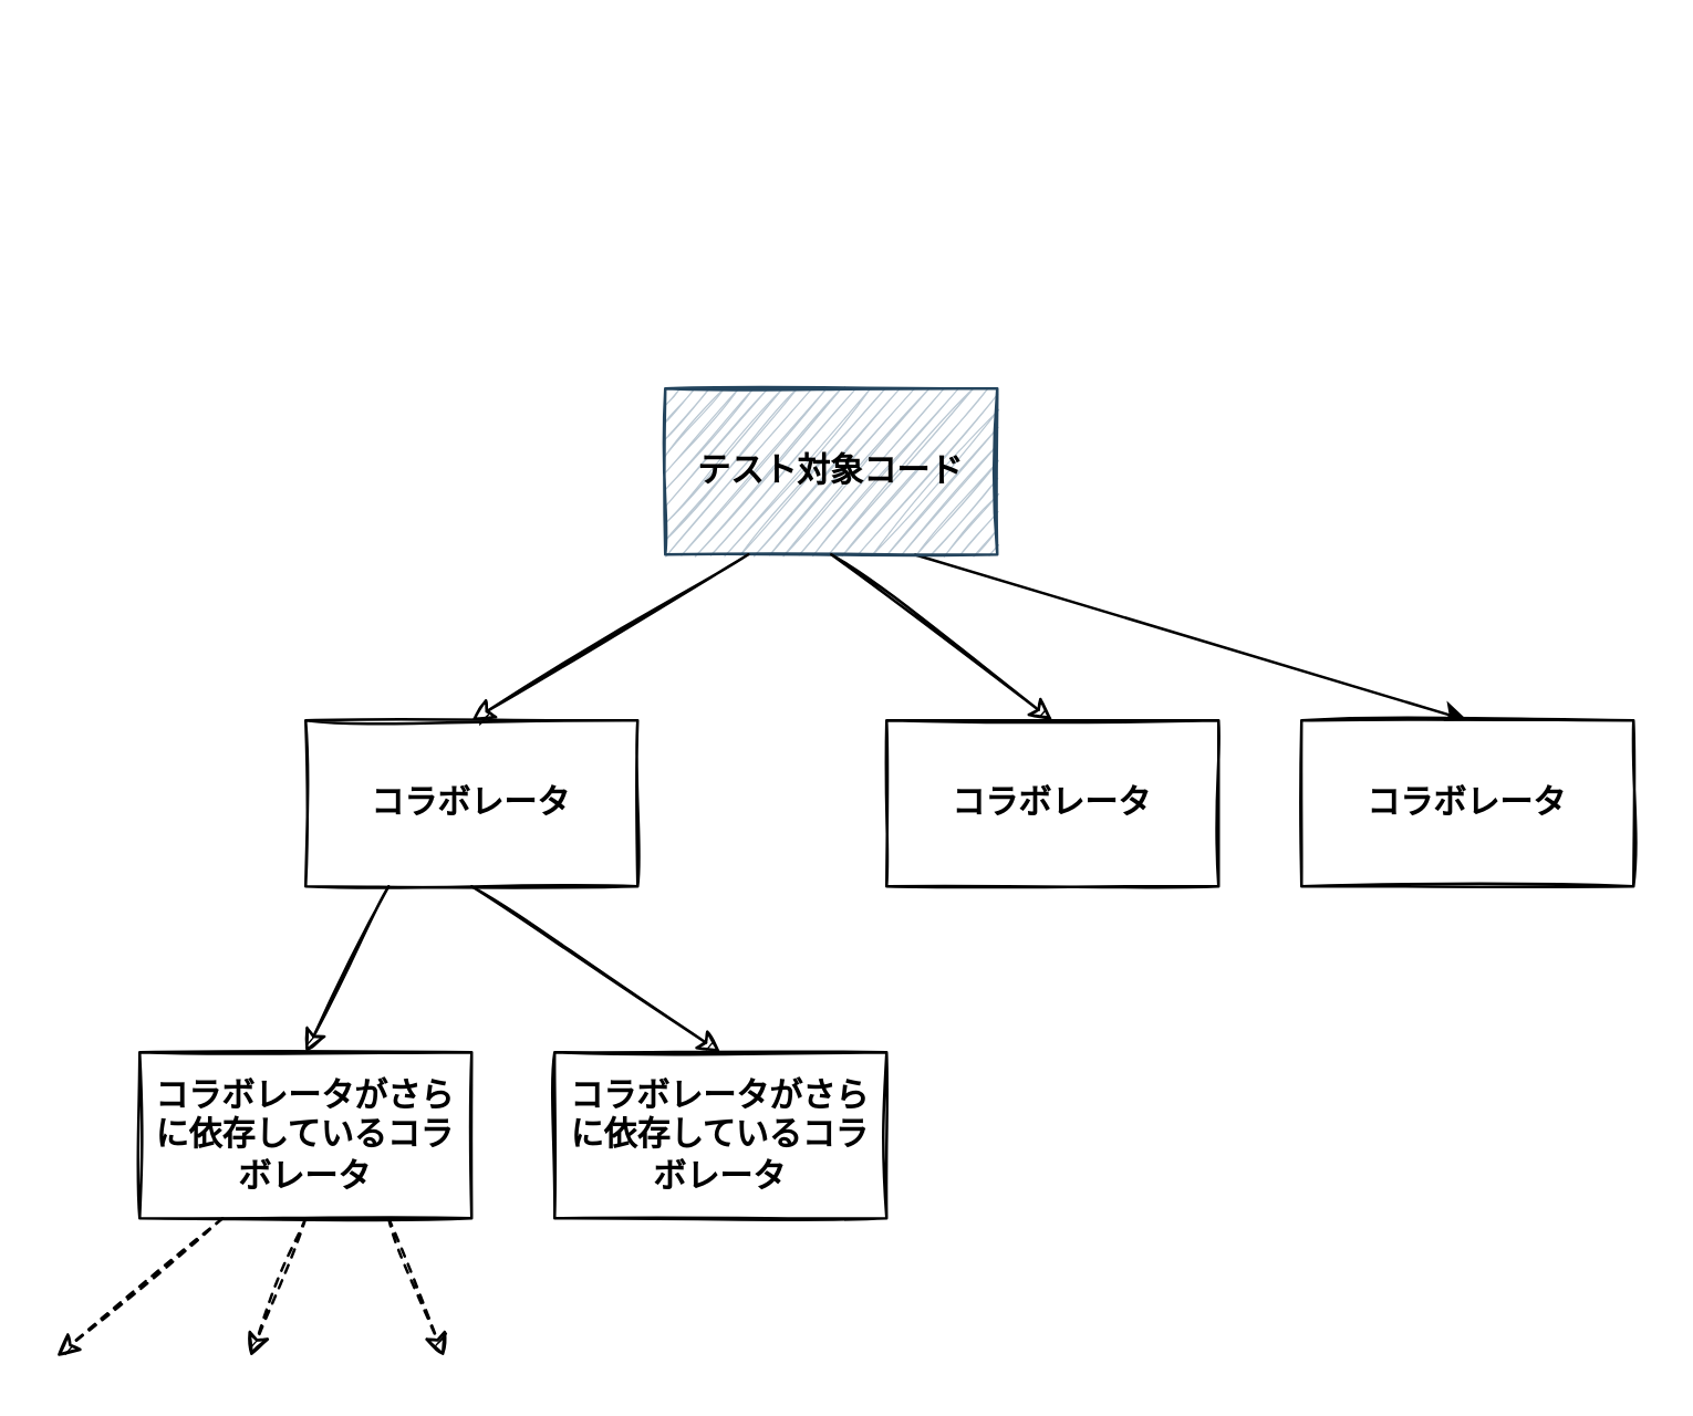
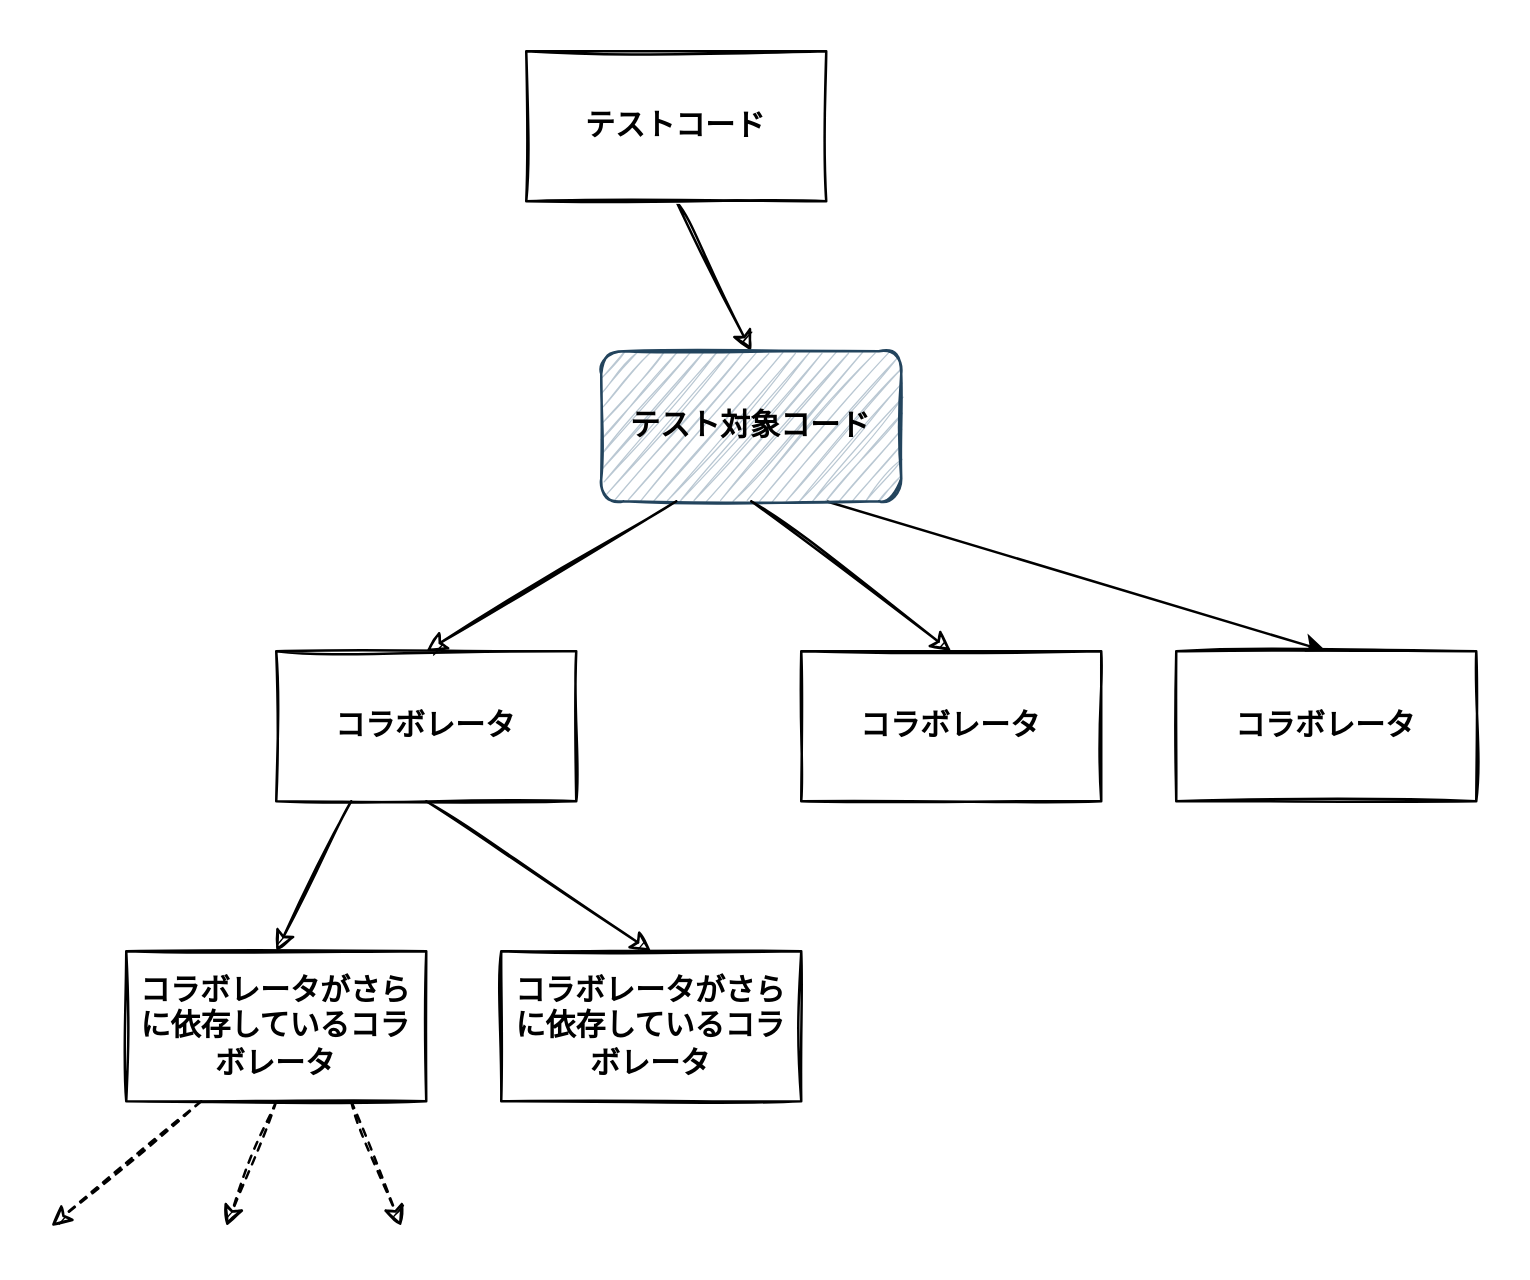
+ <mxCell id="3" value="テストコード" style="rounded=0;whiteSpace=wrap;html=1;sketch=1;fontStyle=1" parent="1" vertex="1"><mxGeometry x="210" y="20" width="120" height="60" as="geometry" /></mxCell>
+ <mxCell id="2" style="rounded=0;orthogonalLoop=1;jettySize=auto;html=1;exitX=0.5;exitY=1;exitDx=0;exitDy=0;entryX=0.5;entryY=0;entryDx=0;entryDy=0;sketch=1;fontStyle=1" parent="1" source="3" target="5" edge="1"><mxGeometry relative="1" as="geometry" /></mxCell>
- <mxCell id="5" value="テスト対象コード" style="rounded=0;whiteSpace=wrap;html=1;sketch=1;fillColor=#bac8d3;strokeColor=#23445d;fontStyle=1" parent="1" vertex="1"><mxGeometry x="240" y="140" width="120" height="60" as="geometry" /></mxCell>
+ <mxCell id="5" value="テスト対象コード" style="whiteSpace=wrap;html=1;sketch=1;fillColor=#bac8d3;strokeColor=#23445d;fontStyle=1;rounded=1;" parent="1" vertex="1"><mxGeometry x="240" y="140" width="120" height="60" as="geometry" /></mxCell>
